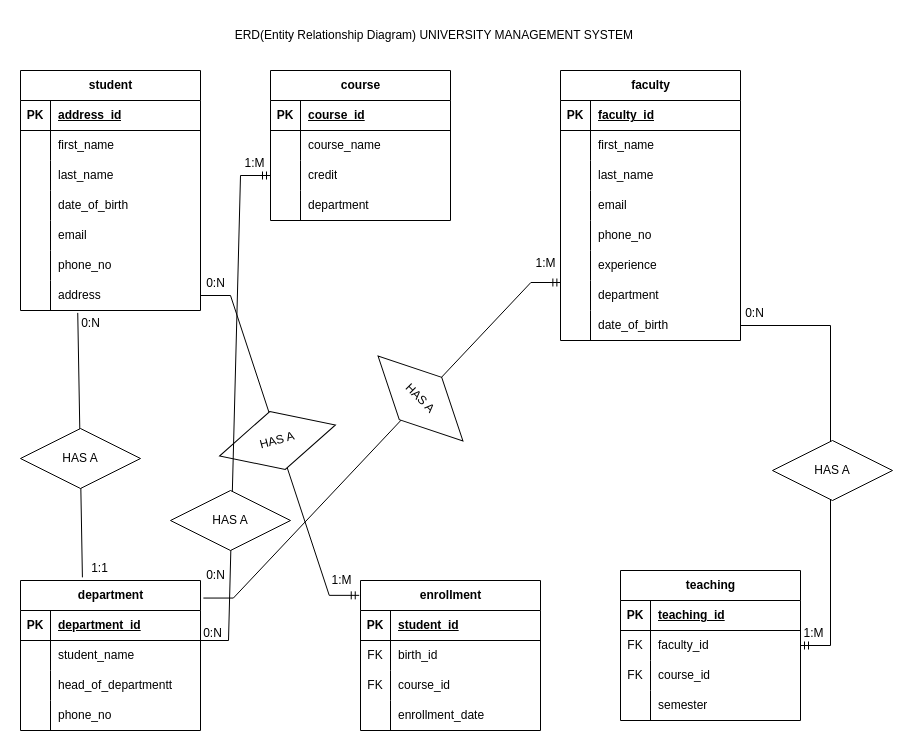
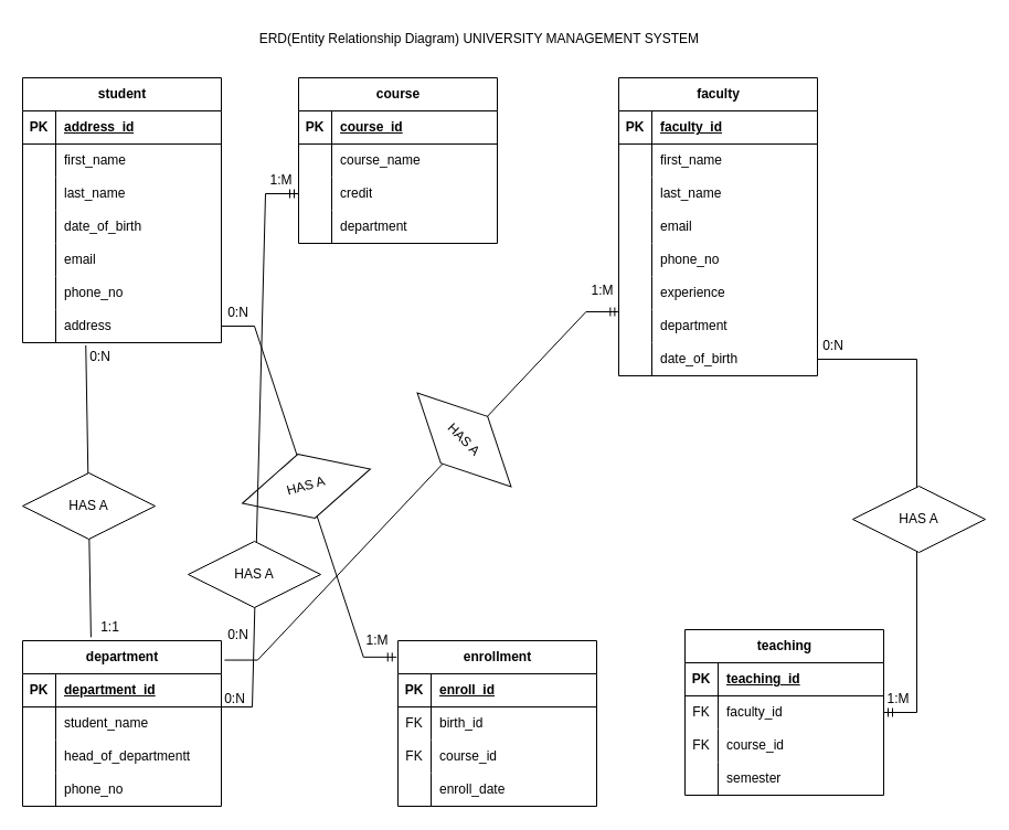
- <mxCell id="78" value="student_id" style="shape=partialRectangle;connectable=0;fillColor=none;top=0;left=0;bottom=0;right=0;align=left;spacingLeft=6;fontStyle=5;overflow=hidden;whiteSpace=wrap;html=1;" vertex="1" parent="76"><mxGeometry x="30" width="150" height="30" as="geometry"><mxRectangle width="150" height="30" as="alternateBounds" /></mxGeometry></mxCell>
+ <mxCell id="78" value="enroll_id" style="shape=partialRectangle;connectable=0;fillColor=none;top=0;left=0;bottom=0;right=0;align=left;spacingLeft=6;fontStyle=5;overflow=hidden;whiteSpace=wrap;html=1;" vertex="1" parent="76"><mxGeometry x="30" width="150" height="30" as="geometry"><mxRectangle width="150" height="30" as="alternateBounds" /></mxGeometry></mxCell>
- <mxCell id="87" value="enrollment_date" style="shape=partialRectangle;connectable=0;fillColor=none;top=0;left=0;bottom=0;right=0;align=left;spacingLeft=6;overflow=hidden;whiteSpace=wrap;html=1;" vertex="1" parent="85"><mxGeometry x="30" width="150" height="30" as="geometry"><mxRectangle width="150" height="30" as="alternateBounds" /></mxGeometry></mxCell>
+ <mxCell id="87" value="enroll_date" style="shape=partialRectangle;connectable=0;fillColor=none;top=0;left=0;bottom=0;right=0;align=left;spacingLeft=6;overflow=hidden;whiteSpace=wrap;html=1;" vertex="1" parent="85"><mxGeometry x="30" width="150" height="30" as="geometry"><mxRectangle width="150" height="30" as="alternateBounds" /></mxGeometry></mxCell>
